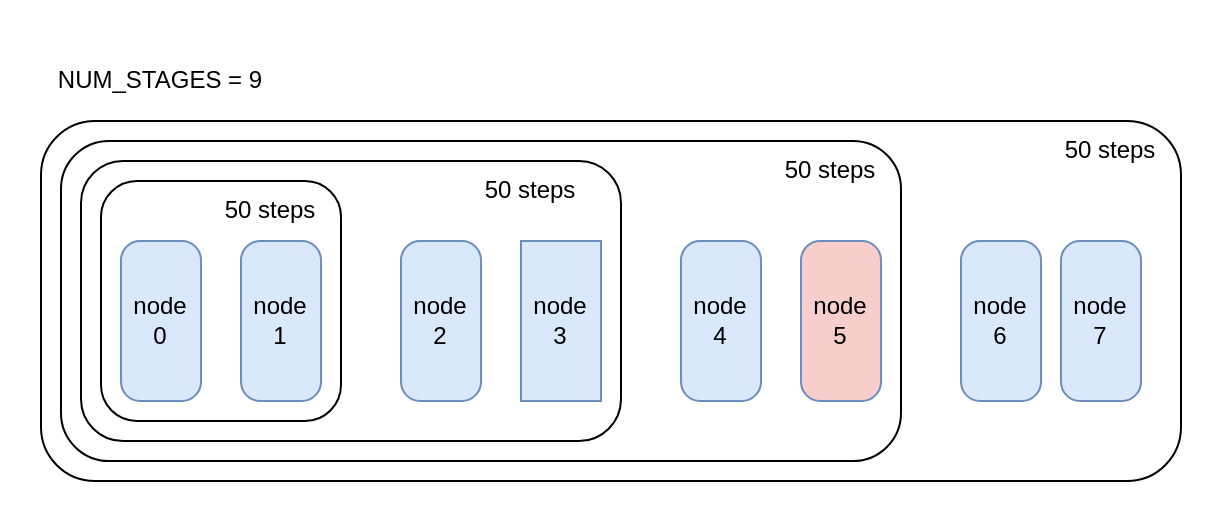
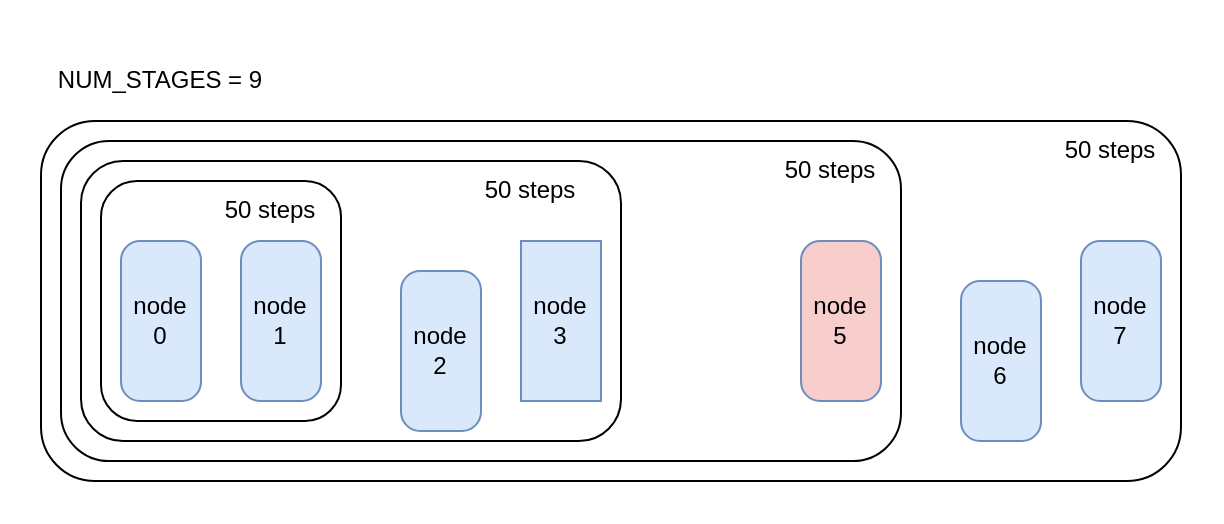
- <mxCell id="8" value="node&lt;div&gt;2&lt;/div&gt;" style="rounded=1;whiteSpace=wrap;html=1;arcSize=24;fillColor=#dae8fc;strokeColor=#6c8ebf;" vertex="1" parent="1"><mxGeometry x="200" y="120" width="40" height="80" as="geometry" /></mxCell>
+ <mxCell id="8" value="node&lt;div&gt;2&lt;/div&gt;" style="rounded=1;whiteSpace=wrap;html=1;arcSize=24;fillColor=#dae8fc;strokeColor=#6c8ebf;" vertex="1" parent="1"><mxGeometry x="200" y="135" width="40" height="80" as="geometry" /></mxCell>
- <mxCell id="10" value="node&lt;div&gt;4&lt;/div&gt;" style="rounded=1;whiteSpace=wrap;html=1;arcSize=24;fillColor=#dae8fc;strokeColor=#6c8ebf;" vertex="1" parent="1"><mxGeometry x="340" y="120" width="40" height="80" as="geometry" /></mxCell>
- <mxCell id="12" value="node&lt;div&gt;6&lt;/div&gt;" style="rounded=1;whiteSpace=wrap;html=1;arcSize=24;fillColor=#dae8fc;strokeColor=#6c8ebf;" vertex="1" parent="1"><mxGeometry x="480" y="120" width="40" height="80" as="geometry" /></mxCell>
+ <mxCell id="12" value="node&lt;div&gt;6&lt;/div&gt;" style="rounded=1;whiteSpace=wrap;html=1;arcSize=24;fillColor=#dae8fc;strokeColor=#6c8ebf;" vertex="1" parent="1"><mxGeometry x="480" y="140" width="40" height="80" as="geometry" /></mxCell>
- <mxCell id="13" value="node&lt;div&gt;7&lt;/div&gt;" style="rounded=1;whiteSpace=wrap;html=1;arcSize=24;fillColor=#dae8fc;strokeColor=#6c8ebf;" vertex="1" parent="1"><mxGeometry x="530" y="120" width="40" height="80" as="geometry" /></mxCell>
+ <mxCell id="13" value="node&lt;div&gt;7&lt;/div&gt;" style="rounded=1;whiteSpace=wrap;html=1;arcSize=24;fillColor=#dae8fc;strokeColor=#6c8ebf;" vertex="1" parent="1"><mxGeometry x="540" y="120" width="40" height="80" as="geometry" /></mxCell>
